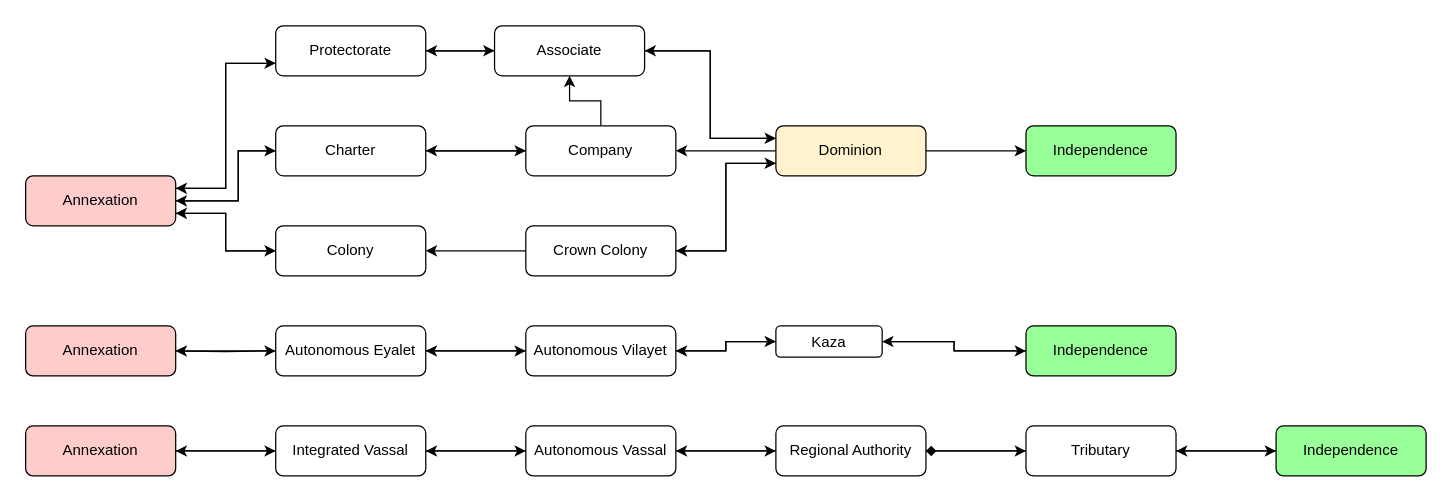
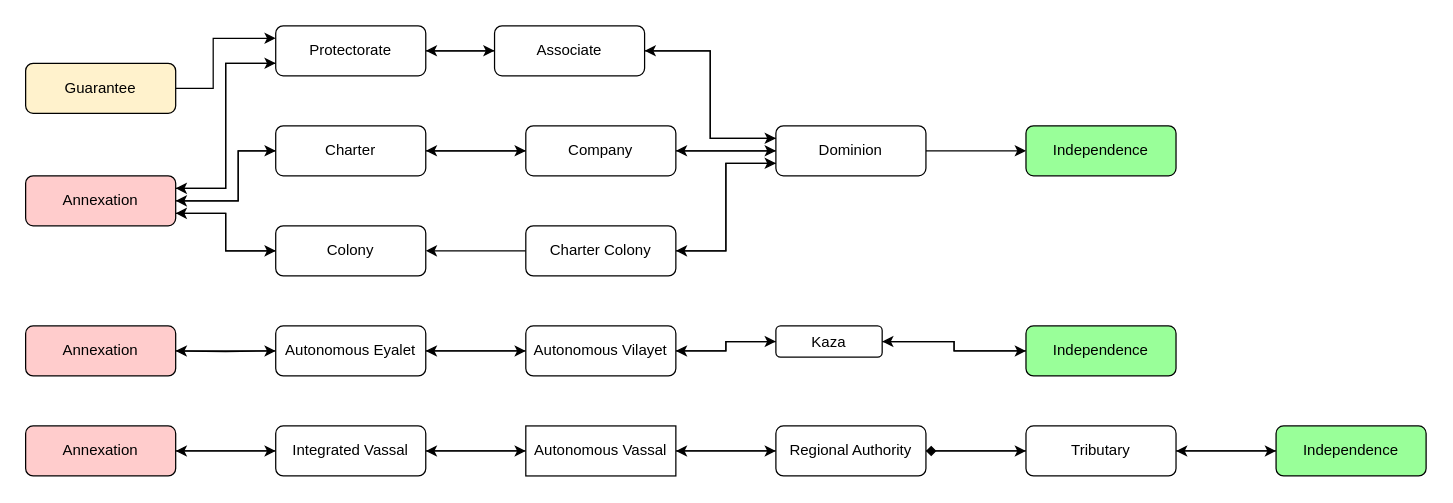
+ <mxCell id="2" style="edgeStyle=orthogonalEdgeStyle;rounded=0;orthogonalLoop=1;jettySize=auto;html=1;entryX=0;entryY=0.25;entryDx=0;entryDy=0;" parent="1" source="3" target="6" edge="1"><mxGeometry relative="1" as="geometry"><mxPoint x="220" y="40" as="targetPoint" /><Array as="points"><mxPoint x="170" y="70" /><mxPoint x="170" y="30" /></Array></mxGeometry></mxCell>
+ <mxCell id="3" value="Guarantee" style="rounded=1;whiteSpace=wrap;html=1;fontSize=12;glass=0;strokeWidth=1;shadow=0;fillColor=#fff2cc;strokeColor=#000000;" parent="1" vertex="1"><mxGeometry x="20" y="50" width="120" height="40" as="geometry" /></mxCell>
- <mxCell id="13" style="edgeStyle=orthogonalEdgeStyle;rounded=0;orthogonalLoop=1;jettySize=auto;html=1;" parent="1" source="15" target="18" edge="1"><mxGeometry relative="1" as="geometry" /></mxCell>
+ <mxCell id="13" style="edgeStyle=orthogonalEdgeStyle;rounded=0;orthogonalLoop=1;jettySize=auto;html=1;entryX=0;entryY=0.5;entryDx=0;entryDy=0;" parent="1" source="15" target="23" edge="1"><mxGeometry relative="1" as="geometry" /></mxCell>
- <mxCell id="23" value="Dominion" style="rounded=1;whiteSpace=wrap;html=1;fontSize=12;glass=0;strokeWidth=1;shadow=0;fillColor=#fff2cc;" parent="1" vertex="1"><mxGeometry x="620" y="100" width="120" height="40" as="geometry" /></mxCell>
+ <mxCell id="23" value="Dominion" style="rounded=1;whiteSpace=wrap;html=1;fontSize=12;glass=0;strokeWidth=1;shadow=0;" parent="1" vertex="1"><mxGeometry x="620" y="100" width="120" height="40" as="geometry" /></mxCell>
- <mxCell id="28" value="Crown Colony" style="rounded=1;whiteSpace=wrap;html=1;fontSize=12;glass=0;strokeWidth=1;shadow=0;" parent="1" vertex="1"><mxGeometry x="420" y="180" width="120" height="40" as="geometry" /></mxCell>
+ <mxCell id="28" value="Charter Colony" style="rounded=1;whiteSpace=wrap;html=1;fontSize=12;glass=0;strokeWidth=1;shadow=0;" parent="1" vertex="1"><mxGeometry x="420" y="180" width="120" height="40" as="geometry" /></mxCell>
- <mxCell id="46" value="Autonomous Vassal" style="rounded=1;whiteSpace=wrap;html=1;fontSize=12;glass=0;strokeWidth=1;shadow=0;" vertex="1" parent="1"><mxGeometry x="420" y="340" width="120" height="40" as="geometry" /></mxCell>
+ <mxCell id="46" value="Autonomous Vassal" style="whiteSpace=wrap;html=1;fontSize=12;glass=0;strokeWidth=1;shadow=0;rounded=0;" vertex="1" parent="1"><mxGeometry x="420" y="340" width="120" height="40" as="geometry" /></mxCell>
